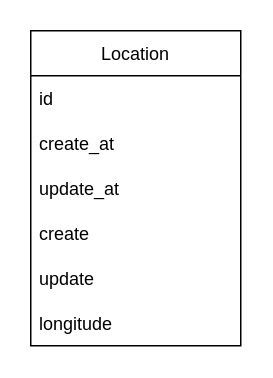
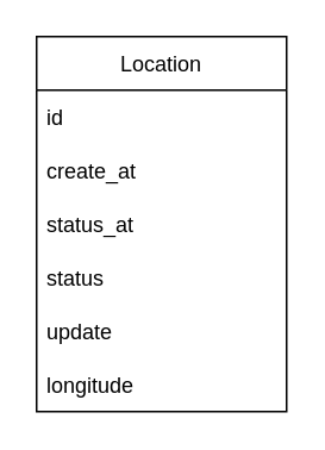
- <mxCell id="5" value="update_at" style="text;strokeColor=none;fillColor=none;align=left;verticalAlign=middle;spacingLeft=4;spacingRight=4;overflow=hidden;points=[[0,0.5],[1,0.5]];portConstraint=eastwest;rotatable=0;" vertex="1" parent="2"><mxGeometry y="90" width="140" height="30" as="geometry" /></mxCell>
+ <mxCell id="5" value="status_at" style="text;strokeColor=none;fillColor=none;align=left;verticalAlign=middle;spacingLeft=4;spacingRight=4;overflow=hidden;points=[[0,0.5],[1,0.5]];portConstraint=eastwest;rotatable=0;" vertex="1" parent="2"><mxGeometry y="90" width="140" height="30" as="geometry" /></mxCell>
- <mxCell id="6" value="create" style="text;strokeColor=none;fillColor=none;align=left;verticalAlign=middle;spacingLeft=4;spacingRight=4;overflow=hidden;points=[[0,0.5],[1,0.5]];portConstraint=eastwest;rotatable=0;" vertex="1" parent="2"><mxGeometry y="120" width="140" height="30" as="geometry" /></mxCell>
+ <mxCell id="6" value="status" style="text;strokeColor=none;fillColor=none;align=left;verticalAlign=middle;spacingLeft=4;spacingRight=4;overflow=hidden;points=[[0,0.5],[1,0.5]];portConstraint=eastwest;rotatable=0;" vertex="1" parent="2"><mxGeometry y="120" width="140" height="30" as="geometry" /></mxCell>
